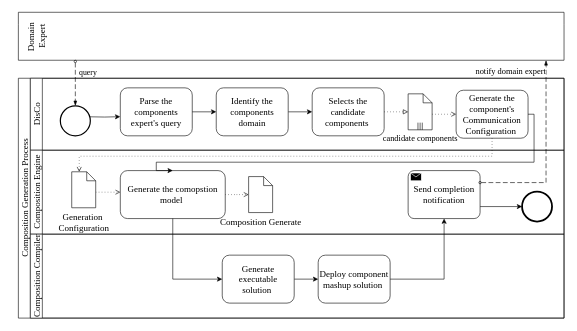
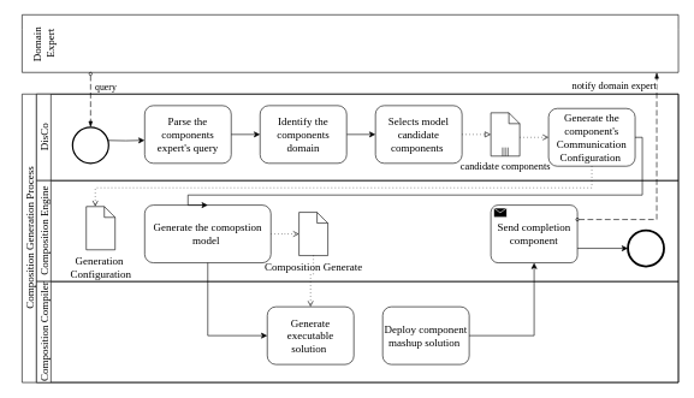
- <mxCell id="11" value="Selects the candidate components&amp;nbsp;" style="shape=ext;rounded=1;html=1;whiteSpace=wrap;fontSize=15;fontFamily=Garamond;fontStyle=0" vertex="1" parent="5"><mxGeometry x="470" y="16" width="120" height="80" as="geometry" /></mxCell>
+ <mxCell id="11" value="Selects model candidate components&amp;nbsp;" style="shape=ext;rounded=1;html=1;whiteSpace=wrap;fontSize=15;fontFamily=Garamond;fontStyle=0" vertex="1" parent="5"><mxGeometry x="470" y="16" width="120" height="80" as="geometry" /></mxCell>
- <mxCell id="18" style="edgeStyle=orthogonalEdgeStyle;rounded=0;orthogonalLoop=1;jettySize=auto;html=1;dashed=1;dashPattern=1 4;endArrow=open;endFill=0;" edge="1" parent="17" source="19" target="21"><mxGeometry relative="1" as="geometry"><Array as="points"><mxPoint x="124" y="70" /><mxPoint x="124" y="70" /></Array></mxGeometry></mxCell>
- <mxCell id="24" value="&lt;font style=&quot;font-size: 15px;&quot; face=&quot;Garamond&quot;&gt;Send completion notification&lt;/font&gt;" style="points=[[0.25,0,0],[0.5,0,0],[0.75,0,0],[1,0.25,0],[1,0.5,0],[1,0.75,0],[0.75,1,0],[0.5,1,0],[0.25,1,0],[0,0.75,0],[0,0.5,0],[0,0.25,0]];shape=mxgraph.bpmn.task;whiteSpace=wrap;rectStyle=rounded;size=10;html=1;container=1;expand=0;collapsible=0;taskMarker=send;" vertex="1" parent="17"><mxGeometry x="630" y="34" width="120" height="80" as="geometry" /></mxCell>
+ <mxCell id="24" value="&lt;font style=&quot;font-size: 15px;&quot; face=&quot;Garamond&quot;&gt;Send completion component&lt;/font&gt;" style="points=[[0.25,0,0],[0.5,0,0],[0.75,0,0],[1,0.25,0],[1,0.5,0],[1,0.75,0],[0.75,1,0],[0.5,1,0],[0.25,1,0],[0,0.75,0],[0,0.5,0],[0,0.25,0]];shape=mxgraph.bpmn.task;whiteSpace=wrap;rectStyle=rounded;size=10;html=1;container=1;expand=0;collapsible=0;taskMarker=send;" vertex="1" parent="17"><mxGeometry x="630" y="34" width="120" height="80" as="geometry" /></mxCell>
+ <mxCell id="33" style="edgeStyle=orthogonalEdgeStyle;rounded=0;orthogonalLoop=1;jettySize=auto;html=1;exitX=0.5;exitY=1;exitDx=0;exitDy=0;exitPerimeter=0;entryX=0.5;entryY=0;entryDx=0;entryDy=0;dashed=1;dashPattern=1 4;endArrow=open;endFill=0;" edge="1" parent="4" source="22" target="28"><mxGeometry relative="1" as="geometry"><Array as="points"><mxPoint x="404" y="250" /><mxPoint x="400" y="250" /><mxPoint x="400" y="295" /></Array></mxGeometry></mxCell>
- <mxCell id="27" style="edgeStyle=orthogonalEdgeStyle;rounded=0;orthogonalLoop=1;jettySize=auto;html=1;exitX=1;exitY=0.5;exitDx=0;exitDy=0;entryX=0;entryY=0.5;entryDx=0;entryDy=0;" edge="1" parent="26" source="28" target="29"><mxGeometry relative="1" as="geometry" /></mxCell>
